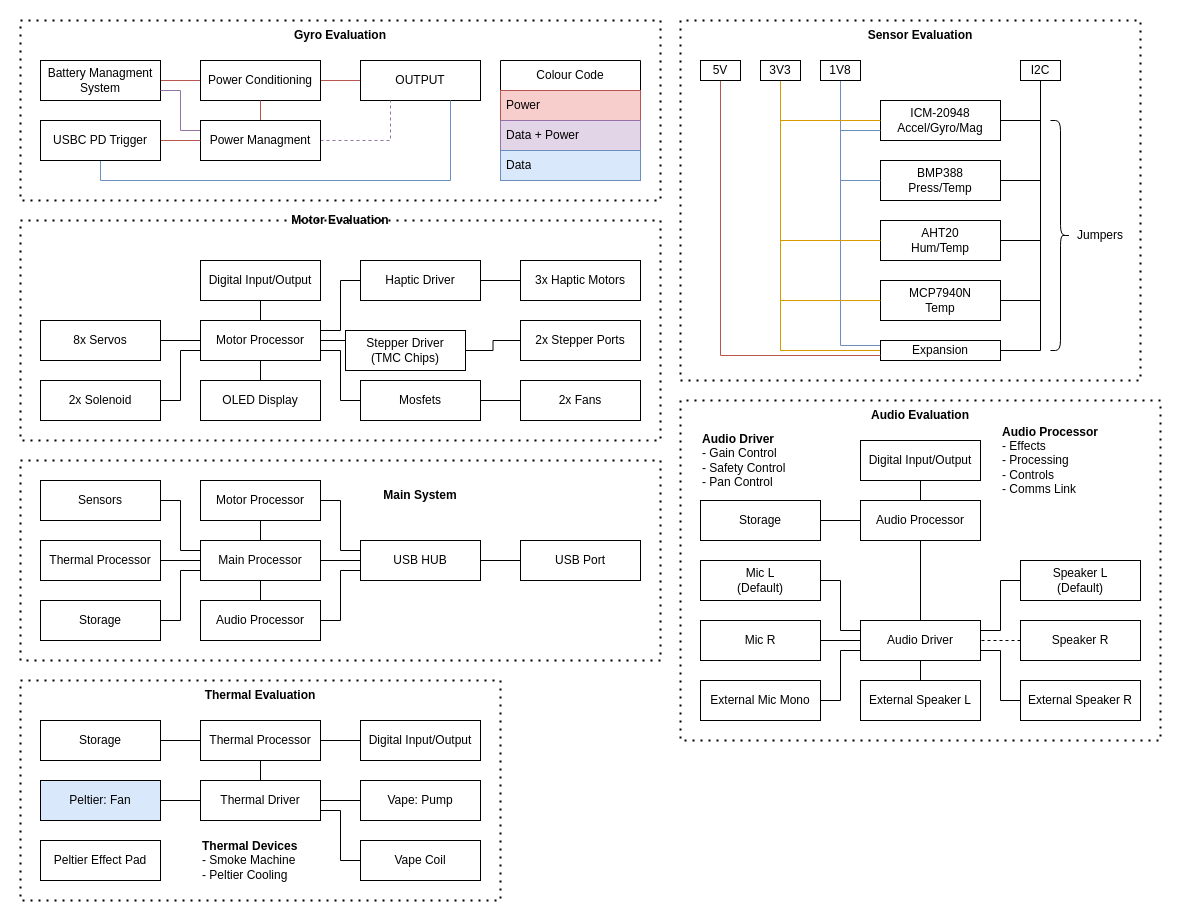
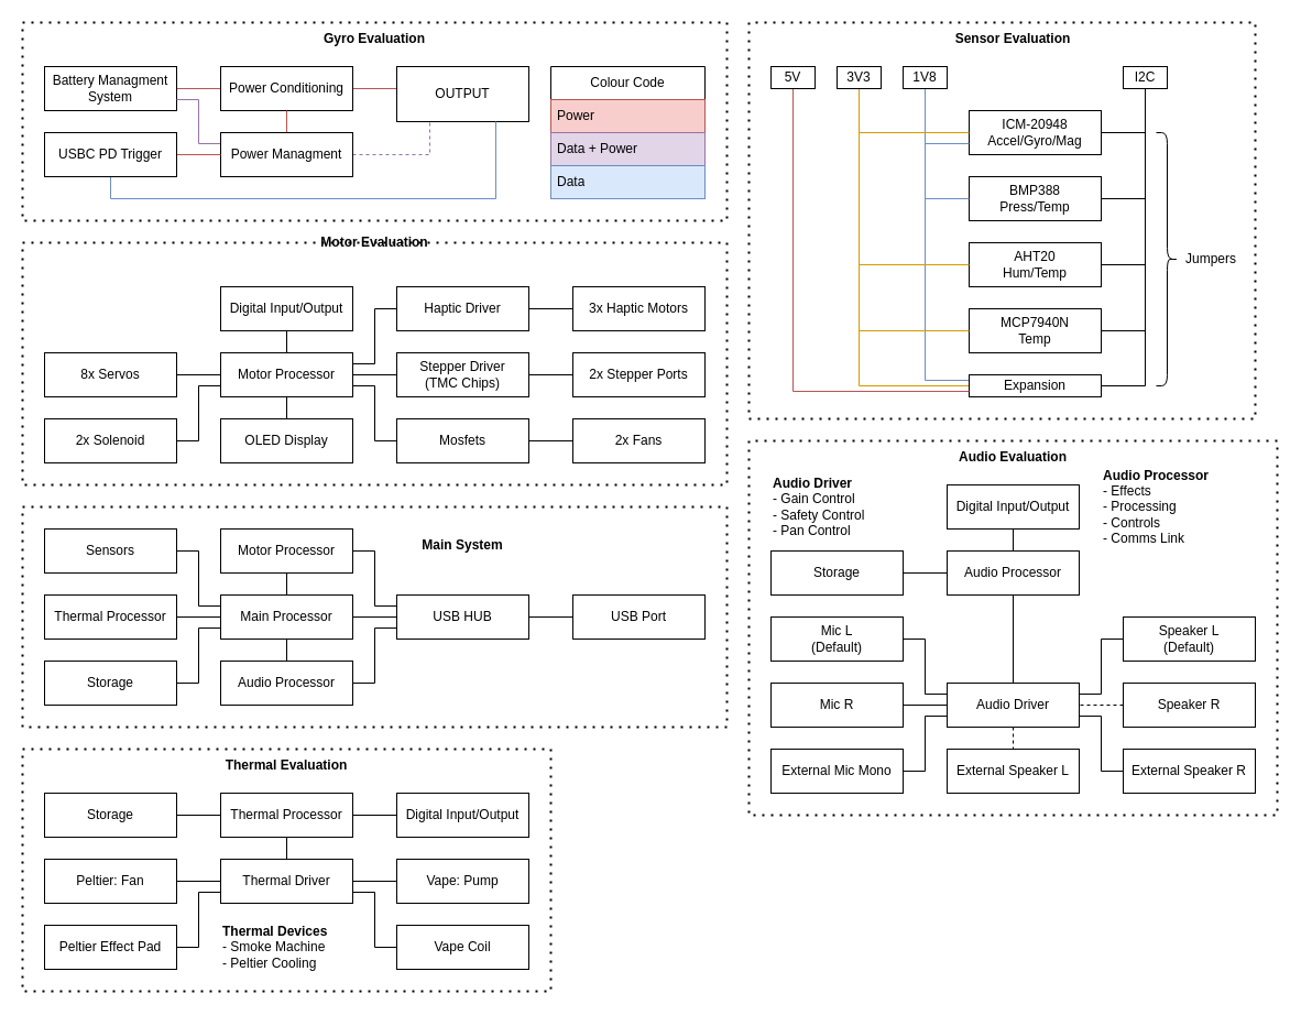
- <mxCell id="6" value="OUTPUT" style="rounded=0;whiteSpace=wrap;html=1;" parent="1" vertex="1"><mxGeometry x="360" y="60" width="120" height="40" as="geometry" /></mxCell>
+ <mxCell id="6" value="OUTPUT" style="rounded=0;whiteSpace=wrap;html=1;" parent="1" vertex="1"><mxGeometry x="360" y="60" width="120" height="50" as="geometry" /></mxCell>
- <mxCell id="86" value="Stepper Driver&lt;div&gt;(TMC Chips)&lt;/div&gt;" style="rounded=0;whiteSpace=wrap;html=1;" vertex="1" parent="1"><mxGeometry x="345" y="330" width="120" height="40" as="geometry" /></mxCell>
+ <mxCell id="86" value="Stepper Driver&lt;div&gt;(TMC Chips)&lt;/div&gt;" style="rounded=0;whiteSpace=wrap;html=1;" vertex="1" parent="1"><mxGeometry x="360" y="320" width="120" height="40" as="geometry" /></mxCell>
- <mxCell id="50" style="edgeStyle=orthogonalEdgeStyle;rounded=0;orthogonalLoop=1;jettySize=auto;html=1;exitX=0.5;exitY=1;exitDx=0;exitDy=0;entryX=0.5;entryY=0;entryDx=0;entryDy=0;endArrow=none;endFill=0;" edge="1" parent="1" source="51" target="66"><mxGeometry relative="1" as="geometry" /></mxCell>
+ <mxCell id="50" style="edgeStyle=orthogonalEdgeStyle;rounded=0;orthogonalLoop=1;jettySize=auto;html=1;exitX=0.5;exitY=1;exitDx=0;exitDy=0;entryX=0.5;entryY=0;entryDx=0;entryDy=0;endArrow=none;endFill=0;dashed=1;" edge="1" parent="1" source="51" target="66"><mxGeometry relative="1" as="geometry" /></mxCell>
- <mxCell id="123" value="Peltier: Fan" style="rounded=0;whiteSpace=wrap;html=1;fillColor=#dae8fc;" vertex="1" parent="1"><mxGeometry x="40" y="780" width="120" height="40" as="geometry" /></mxCell>
+ <mxCell id="123" value="Peltier: Fan" style="rounded=0;whiteSpace=wrap;html=1;" vertex="1" parent="1"><mxGeometry x="40" y="780" width="120" height="40" as="geometry" /></mxCell>
+ <mxCell id="118" style="edgeStyle=orthogonalEdgeStyle;rounded=0;orthogonalLoop=1;jettySize=auto;html=1;exitX=1;exitY=0.5;exitDx=0;exitDy=0;entryX=0;entryY=0.75;entryDx=0;entryDy=0;endArrow=none;endFill=0;" edge="1" parent="1" source="119" target="115"><mxGeometry relative="1" as="geometry" /></mxCell>
